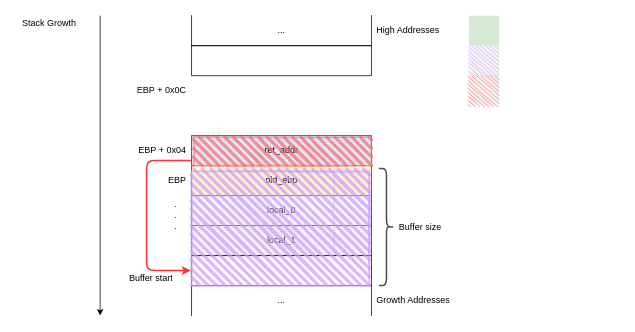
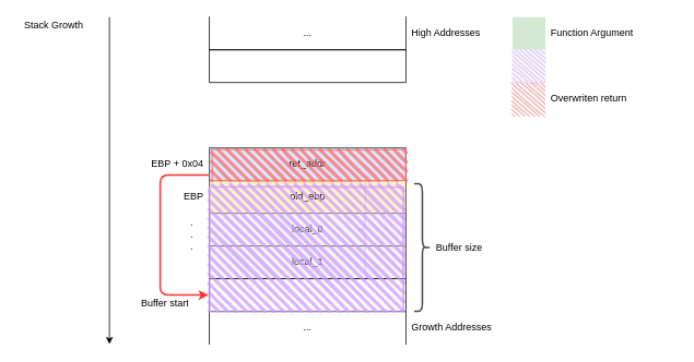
+ <mxCell id="44" value="&lt;div&gt;Function Argument&lt;/div&gt;" style="shape=partialRectangle;html=1;whiteSpace=wrap;connectable=0;fillColor=none;top=0;left=0;bottom=0;right=0;overflow=hidden;strokeColor=none;align=left;spacingLeft=5;" parent="42" vertex="1"><mxGeometry x="40" width="160" height="40" as="geometry" /></mxCell>
- <mxCell id="12" value="EBP + 0x0C" style="shape=partialRectangle;html=1;whiteSpace=wrap;connectable=0;fillColor=none;top=0;left=0;bottom=0;right=0;overflow=hidden;spacingRight=5;align=right;" parent="11" vertex="1"><mxGeometry width="120" height="40" as="geometry" /></mxCell>
+ <mxCell id="62" value="&lt;div&gt;Overwriten return&lt;br&gt;&lt;/div&gt;" style="shape=partialRectangle;html=1;whiteSpace=wrap;connectable=0;fillColor=none;top=0;left=0;bottom=0;right=0;overflow=hidden;strokeColor=none;align=left;spacingLeft=5;" vertex="1" parent="1"><mxGeometry x="665" y="100" width="160" height="40" as="geometry" /></mxCell>
